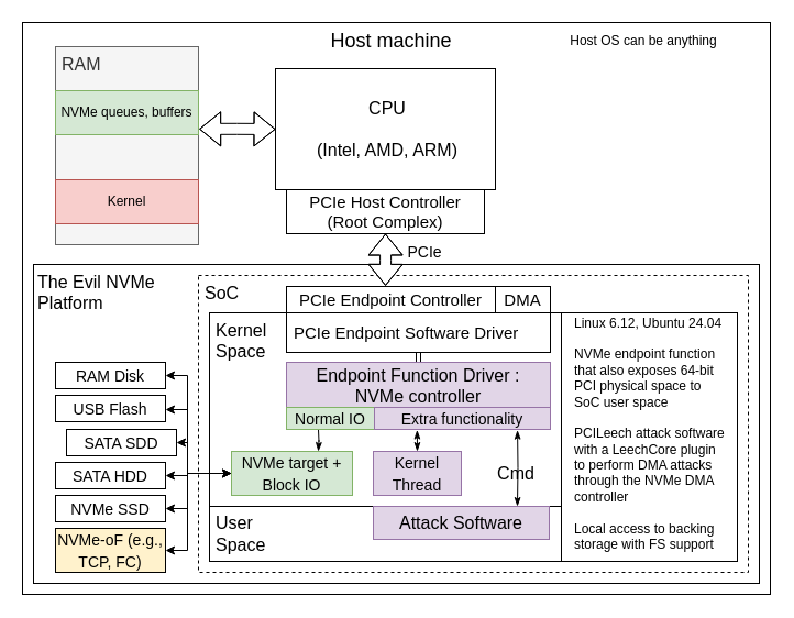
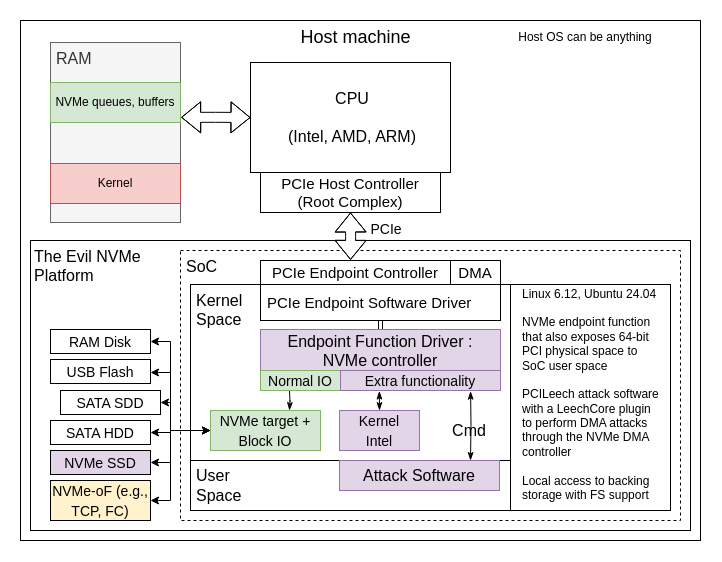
- <mxCell id="13" value="&lt;font style=&quot;font-size: 14px&quot;&gt;Kernel&lt;br&gt;Thread&lt;/font&gt;" style="rounded=0;whiteSpace=wrap;html=1;align=center;verticalAlign=middle;fillColor=#e1d5e7;strokeColor=#9673a6;fontSize=16;" parent="1" vertex="1"><mxGeometry x="339" y="410" width="80" height="40" as="geometry" /></mxCell>
+ <mxCell id="13" value="&lt;font style=&quot;font-size: 14px&quot;&gt;Kernel&lt;br&gt;Intel&lt;/font&gt;" style="rounded=0;whiteSpace=wrap;html=1;align=center;verticalAlign=middle;fillColor=#e1d5e7;strokeColor=#9673a6;fontSize=16;" parent="1" vertex="1"><mxGeometry x="339" y="410" width="80" height="40" as="geometry" /></mxCell>
- <mxCell id="18" value="&lt;font style=&quot;font-size: 14px&quot;&gt;NVMe SSD&lt;/font&gt;" style="rounded=0;whiteSpace=wrap;html=1;align=center;verticalAlign=middle;fontSize=16;" parent="1" vertex="1"><mxGeometry x="50" y="450" width="100" height="24" as="geometry" /></mxCell>
+ <mxCell id="18" value="&lt;font style=&quot;font-size: 14px&quot;&gt;NVMe SSD&lt;/font&gt;" style="rounded=0;whiteSpace=wrap;html=1;align=center;verticalAlign=middle;fontSize=16;fillColor=#e1d5e7;" parent="1" vertex="1"><mxGeometry x="50" y="450" width="100" height="24" as="geometry" /></mxCell>
